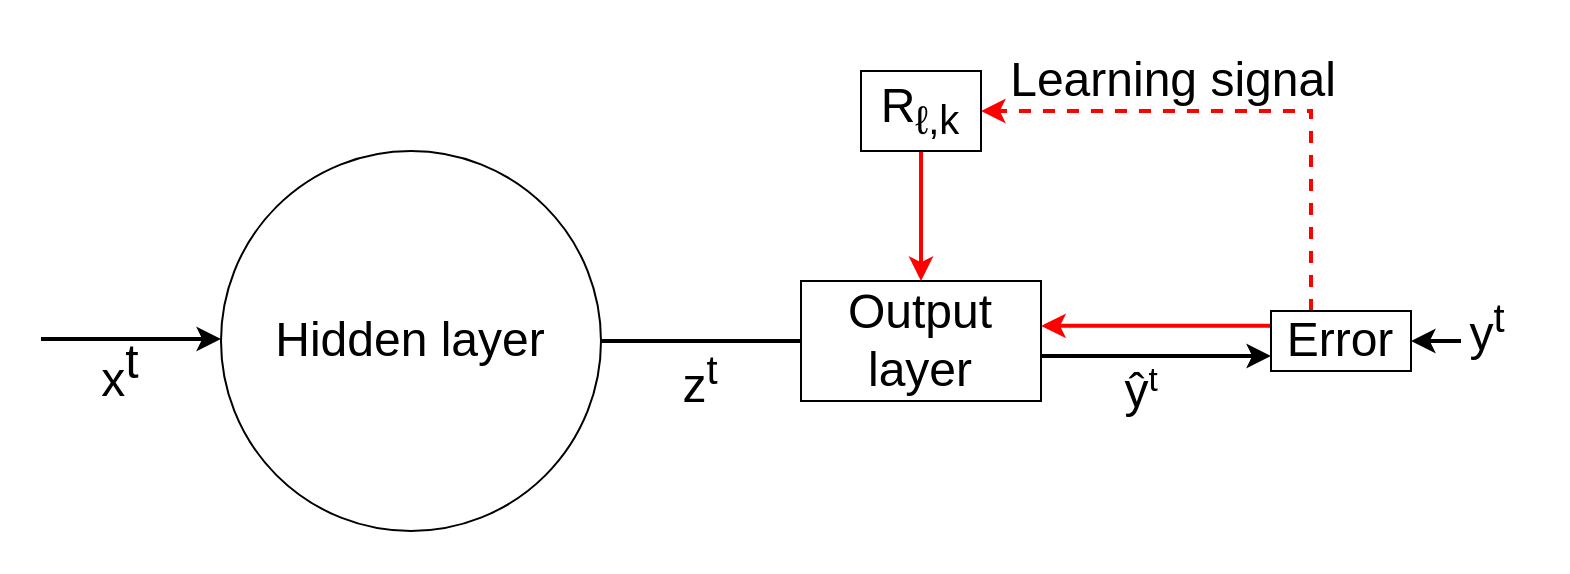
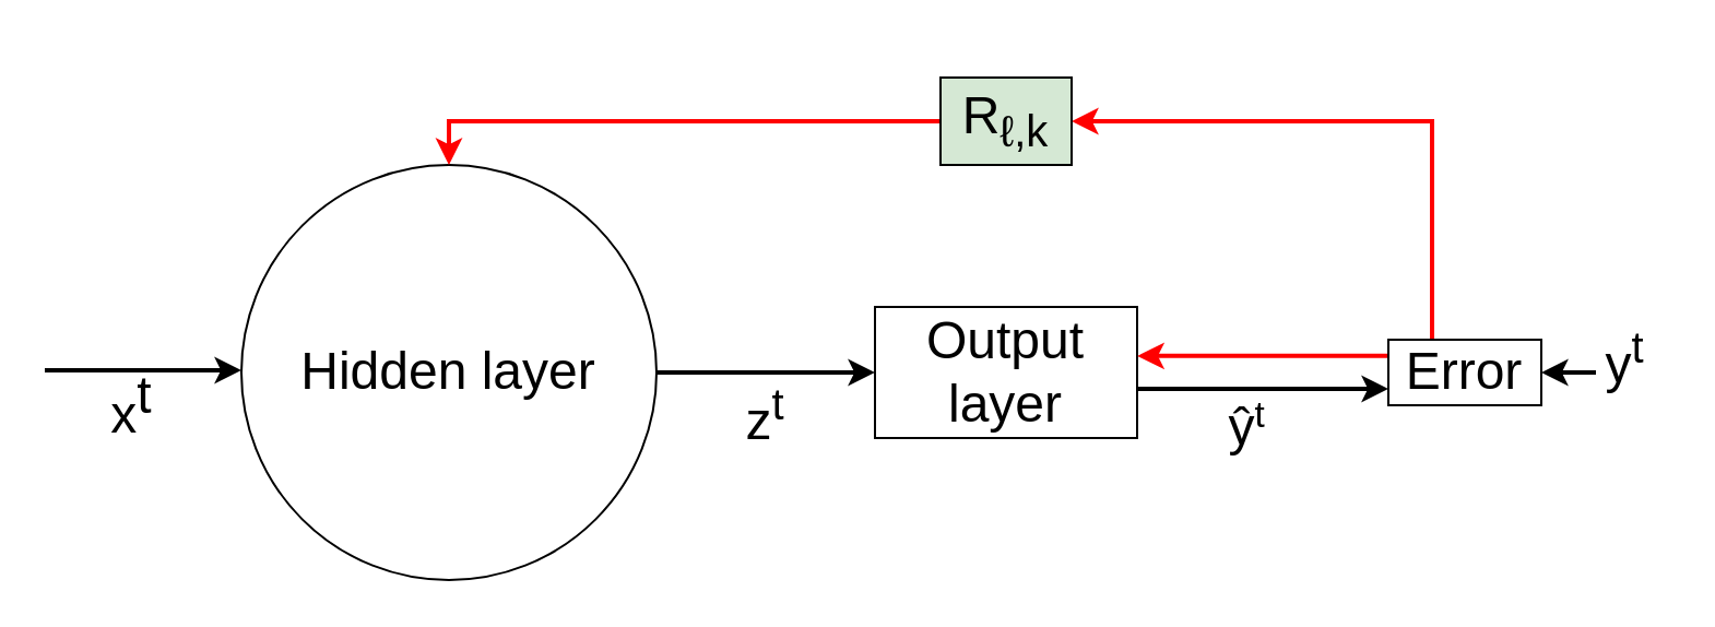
- <mxCell id="17" value="Learning signal" style="text;html=1;align=center;verticalAlign=middle;resizable=0;points=[];autosize=1;strokeColor=none;fillColor=none;fontSize=24;" vertex="1" parent="1"><mxGeometry x="491" y="20" width="190" height="40" as="geometry" /></mxCell>
- <mxCell id="16" value="R&lt;sub&gt;ℓ,k&lt;/sub&gt;" style="rounded=0;whiteSpace=wrap;html=1;labelBorderColor=none;strokeColor=default;fontSize=24;" vertex="1" parent="1"><mxGeometry x="430" y="35" width="60" height="40" as="geometry" /></mxCell>
+ <mxCell id="16" value="R&lt;sub&gt;ℓ,k&lt;/sub&gt;" style="rounded=0;whiteSpace=wrap;html=1;labelBorderColor=none;strokeColor=default;fontSize=24;fillColor=#d5e8d4;" vertex="1" parent="1"><mxGeometry x="430" y="35" width="60" height="40" as="geometry" /></mxCell>
- <mxCell id="15" style="edgeStyle=orthogonalEdgeStyle;rounded=0;orthogonalLoop=1;jettySize=auto;html=1;strokeColor=#FF0000;strokeWidth=2;fontSize=24;" edge="1" parent="1" source="16" target="6"><mxGeometry relative="1" as="geometry" /></mxCell>
+ <mxCell id="15" style="edgeStyle=orthogonalEdgeStyle;rounded=0;orthogonalLoop=1;jettySize=auto;html=1;entryX=0.5;entryY=0;entryDx=0;entryDy=0;strokeColor=#FF0000;strokeWidth=2;fontSize=24;" edge="1" parent="1" source="16" target="4"><mxGeometry relative="1" as="geometry" /></mxCell>
- <mxCell id="11" style="edgeStyle=orthogonalEdgeStyle;rounded=0;orthogonalLoop=1;jettySize=auto;html=1;entryX=1;entryY=0.5;entryDx=0;entryDy=0;fontSize=24;strokeColor=#FF0000;strokeWidth=2;dashed=1;" edge="1" parent="1" source="14" target="16"><mxGeometry relative="1" as="geometry"><Array as="points"><mxPoint x="655" y="55" /></Array></mxGeometry></mxCell>
+ <mxCell id="11" style="edgeStyle=orthogonalEdgeStyle;rounded=0;orthogonalLoop=1;jettySize=auto;html=1;entryX=1;entryY=0.5;entryDx=0;entryDy=0;fontSize=24;strokeColor=#FF0000;strokeWidth=2;" edge="1" parent="1" source="14" target="16"><mxGeometry relative="1" as="geometry"><Array as="points"><mxPoint x="655" y="55" /></Array></mxGeometry></mxCell>
- <mxCell id="3" style="edgeStyle=orthogonalEdgeStyle;rounded=0;orthogonalLoop=1;jettySize=auto;html=1;entryX=0;entryY=0.5;entryDx=0;entryDy=0;fontSize=24;strokeWidth=2;endArrow=none;" edge="1" parent="1" source="4" target="6"><mxGeometry relative="1" as="geometry" /></mxCell>
+ <mxCell id="3" style="edgeStyle=orthogonalEdgeStyle;rounded=0;orthogonalLoop=1;jettySize=auto;html=1;entryX=0;entryY=0.5;entryDx=0;entryDy=0;fontSize=24;strokeWidth=2;" edge="1" parent="1" source="4" target="6"><mxGeometry relative="1" as="geometry" /></mxCell>
